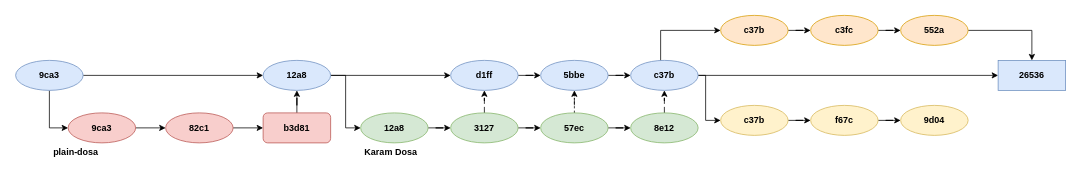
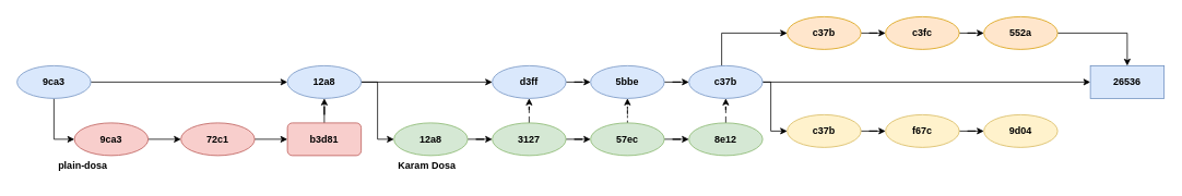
- <mxCell id="27" value="&lt;b&gt;d1ff&lt;/b&gt;" style="ellipse;whiteSpace=wrap;html=1;fillColor=#dae8fc;strokeColor=#6c8ebf;" vertex="1" parent="1"><mxGeometry x="600" y="80" width="90" height="40" as="geometry" /></mxCell>
+ <mxCell id="27" value="&lt;b&gt;d3ff&lt;/b&gt;" style="ellipse;whiteSpace=wrap;html=1;fillColor=#dae8fc;strokeColor=#6c8ebf;" vertex="1" parent="1"><mxGeometry x="600" y="80" width="90" height="40" as="geometry" /></mxCell>
- <mxCell id="8" value="&lt;b&gt;82c1&lt;/b&gt;" style="ellipse;whiteSpace=wrap;html=1;fillColor=#f8cecc;strokeColor=#b85450;" vertex="1" parent="1"><mxGeometry x="220" y="150" width="90" height="40" as="geometry" /></mxCell>
+ <mxCell id="8" value="&lt;b&gt;72c1&lt;/b&gt;" style="ellipse;whiteSpace=wrap;html=1;fillColor=#f8cecc;strokeColor=#b85450;" vertex="1" parent="1"><mxGeometry x="220" y="150" width="90" height="40" as="geometry" /></mxCell>
